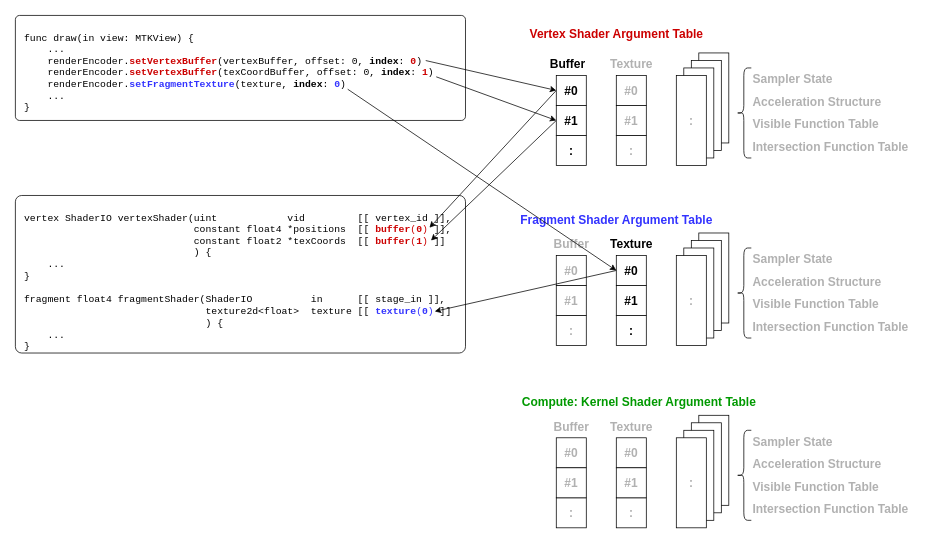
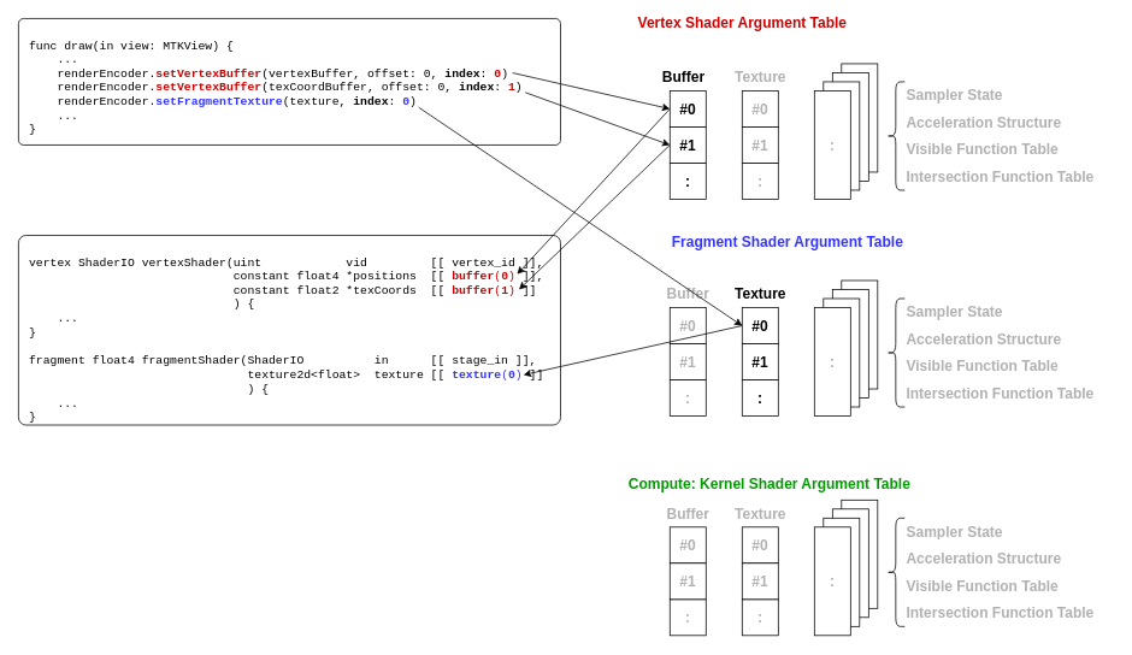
- <mxCell id="12" value="Vertex Shader Argument Table" style="text;html=1;align=center;verticalAlign=middle;resizable=0;points=[];autosize=1;strokeColor=none;fillColor=none;fontStyle=1;fontSize=16;fontColor=#CC0000;" vertex="1" parent="1"><mxGeometry x="696" y="30" width="250" height="30" as="geometry" /></mxCell>
+ <mxCell id="12" value="Vertex Shader Argument Table" style="text;html=1;align=center;verticalAlign=middle;resizable=0;points=[];autosize=1;strokeColor=none;fillColor=none;fontStyle=1;fontSize=16;fontColor=#CC0000;" vertex="1" parent="1"><mxGeometry x="696" y="10" width="250" height="30" as="geometry" /></mxCell>
- <mxCell id="13" value="Fragment Shader Argument Table" style="text;html=1;align=center;verticalAlign=middle;resizable=0;points=[];autosize=1;strokeColor=none;fillColor=none;fontStyle=1;fontSize=16;fontColor=#3333FF;" vertex="1" parent="1"><mxGeometry x="681" y="277" width="280" height="30" as="geometry" /></mxCell>
+ <mxCell id="13" value="Fragment Shader Argument Table" style="text;html=1;align=center;verticalAlign=middle;resizable=0;points=[];autosize=1;strokeColor=none;fillColor=none;fontStyle=1;fontSize=16;fontColor=#3333FF;" vertex="1" parent="1"><mxGeometry x="731" y="252" width="280" height="30" as="geometry" /></mxCell>
